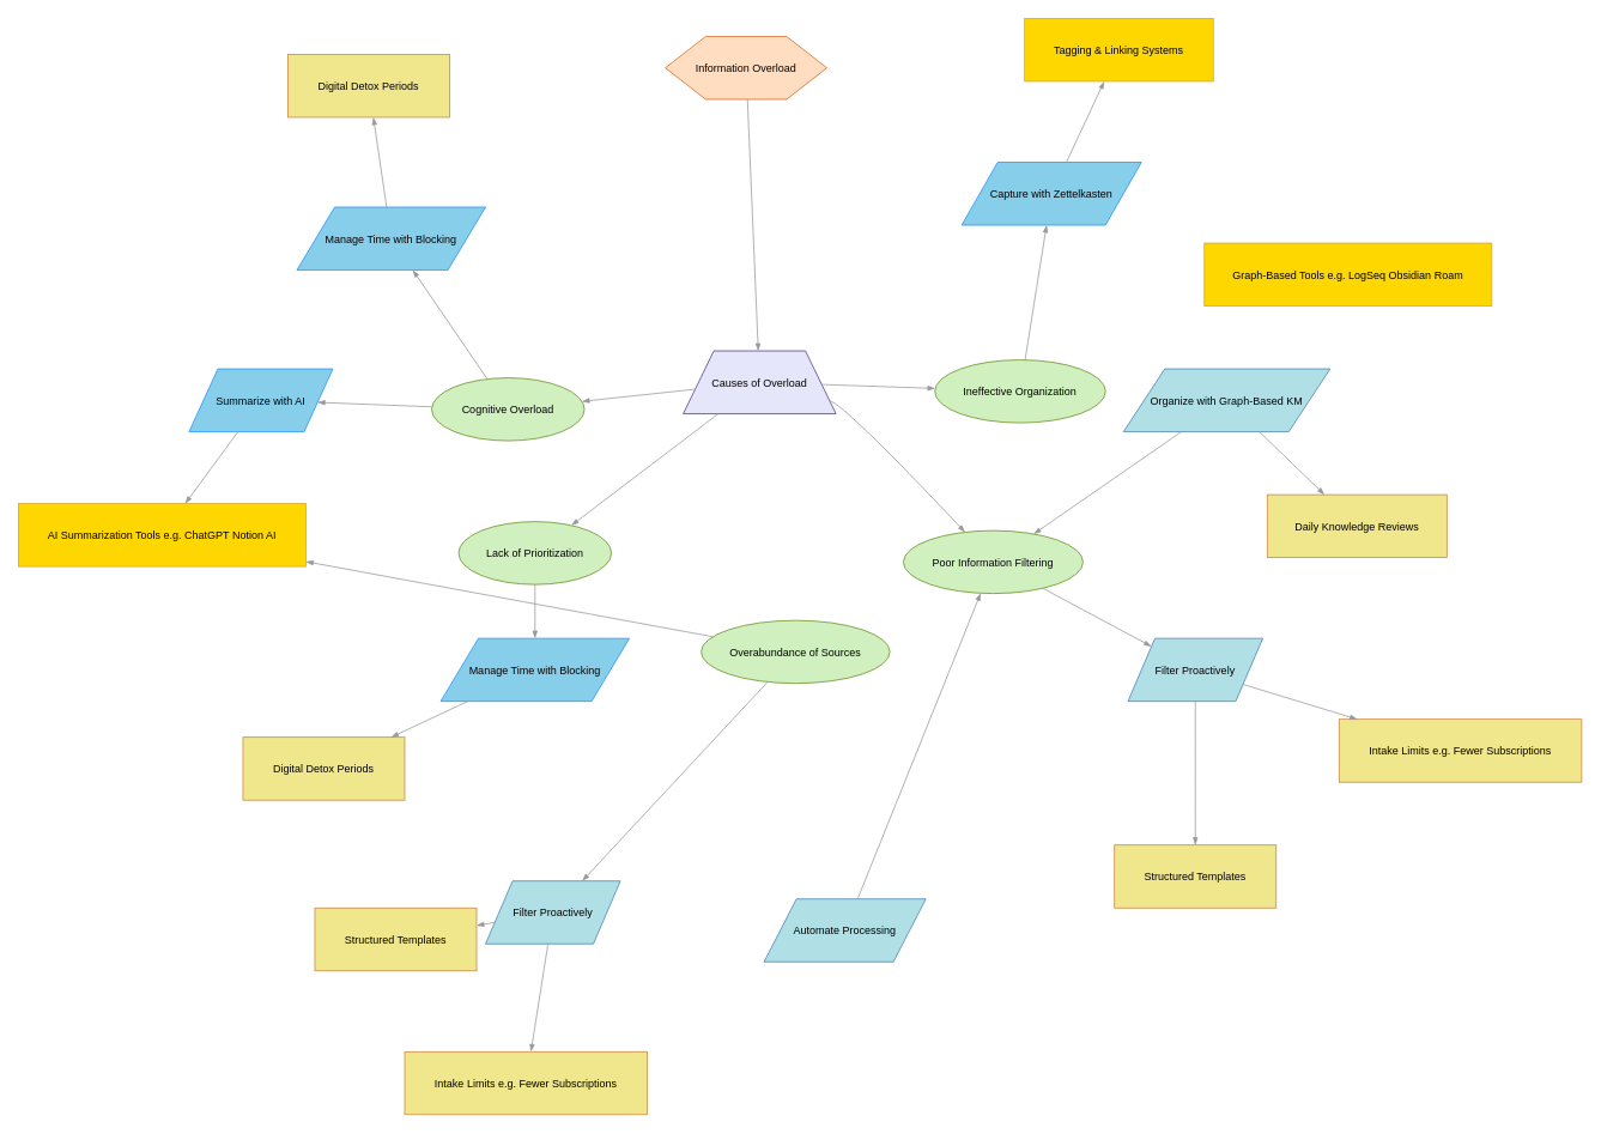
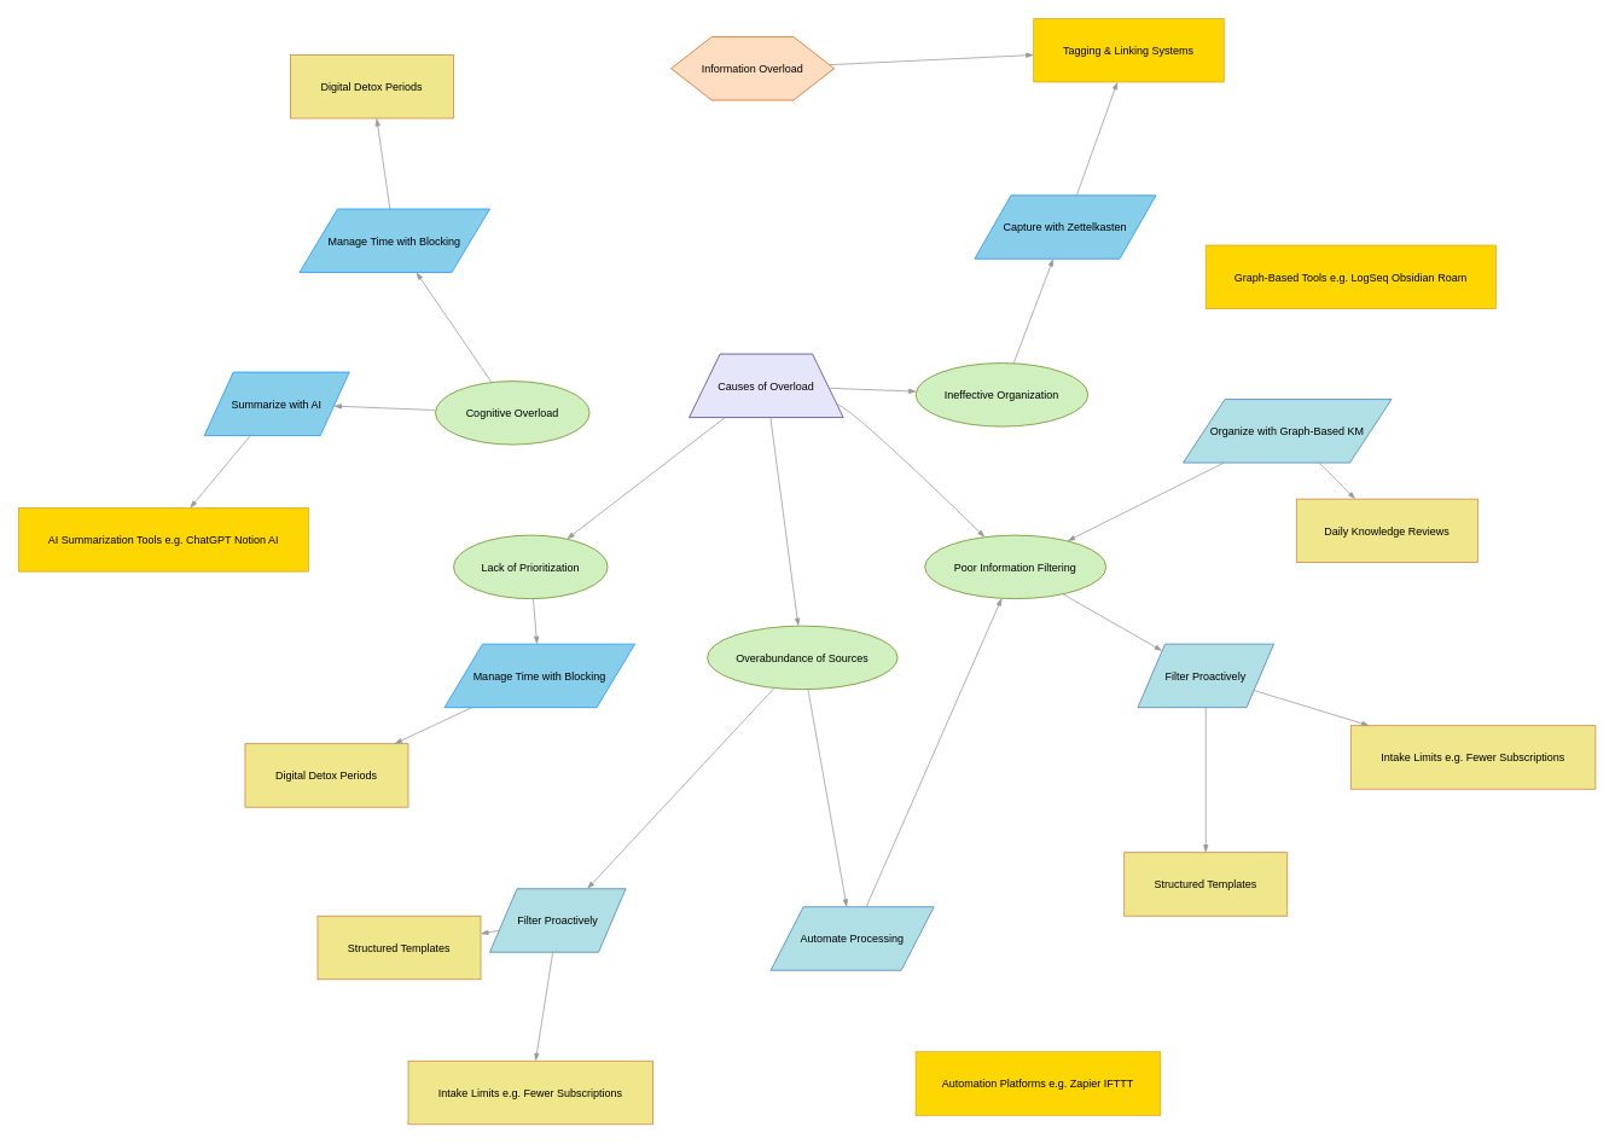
- <mxCell id="13" value="Capture with Zettelkasten" style="shape=parallelogram;fillColor=#87ceeb;strokeColor=#1e90ff;perimeter=parallelogramPerimeter;" vertex="1" parent="1"><mxGeometry x="1070" y="180" width="200" height="70" as="geometry" /></mxCell>
+ <mxCell id="13" value="Capture with Zettelkasten" style="shape=parallelogram;fillColor=#87ceeb;strokeColor=#1e90ff;perimeter=parallelogramPerimeter;" vertex="1" parent="1"><mxGeometry x="1075" y="215" width="200" height="70" as="geometry" /></mxCell>
- <mxCell id="28" value="" style="curved=1;endArrow=blockThin;startArrow=none;strokeColor=#999999;endFill=1;" edge="1" parent="1" source="2" target="3"><mxGeometry relative="1" as="geometry" /></mxCell>
+ <mxCell id="28" value="" style="curved=1;endArrow=blockThin;startArrow=none;strokeColor=#999999;endFill=1;" edge="1" parent="1" source="2" target="20"><mxGeometry relative="1" as="geometry" /></mxCell>
- <mxCell id="17" value="Graph-Based Tools e.g. LogSeq Obsidian Roam" style="shape=rectangle;fillColor=#ffd700;strokeColor=#daa520;perimeter=rectanglePerimeter;" vertex="1" parent="1"><mxGeometry x="1340" y="270" width="320" height="70" as="geometry" /></mxCell>
+ <mxCell id="17" value="Graph-Based Tools e.g. LogSeq Obsidian Roam" style="shape=rectangle;fillColor=#ffd700;strokeColor=#daa520;perimeter=rectanglePerimeter;" vertex="1" parent="1"><mxGeometry x="1330" y="270" width="320" height="70" as="geometry" /></mxCell>
- <mxCell id="7" value="Ineffective Organization" style="shape=ellipse;fillColor=#d0f0c0;strokeColor=#6b8e23;perimeter=ellipsePerimeter;" vertex="1" parent="1"><mxGeometry x="1040" y="400" width="190" height="70" as="geometry" /></mxCell>
+ <mxCell id="7" value="Ineffective Organization" style="shape=ellipse;fillColor=#d0f0c0;strokeColor=#6b8e23;perimeter=ellipsePerimeter;" vertex="1" parent="1"><mxGeometry x="1010" y="400" width="190" height="70" as="geometry" /></mxCell>
- <mxCell id="33" value="" style="curved=1;endArrow=blockThin;startArrow=none;strokeColor=#999999;endFill=1;" edge="1" parent="1" source="3" target="8"><mxGeometry relative="1" as="geometry" /></mxCell>
- <mxCell id="16" value="Summarize with AI" style="shape=parallelogram;fillColor=#87ceeb;strokeColor=#1e90ff;perimeter=parallelogramPerimeter;" vertex="1" parent="1"><mxGeometry x="210" y="410" width="160" height="70" as="geometry" /></mxCell>
+ <mxCell id="16" value="Summarize with AI" style="shape=parallelogram;fillColor=#87ceeb;strokeColor=#1e90ff;perimeter=parallelogramPerimeter;" vertex="1" parent="1"><mxGeometry x="225" y="410" width="160" height="70" as="geometry" /></mxCell>
- <mxCell id="12" value="Organize with Graph-Based KM" style="shape=parallelogram;fillColor=#b0e0e6;strokeColor=#4682b4;perimeter=parallelogramPerimeter;" vertex="1" parent="1"><mxGeometry x="1250" y="410" width="230" height="70" as="geometry" /></mxCell>
+ <mxCell id="12" value="Organize with Graph-Based KM" style="shape=parallelogram;fillColor=#b0e0e6;strokeColor=#4682b4;perimeter=parallelogramPerimeter;" vertex="1" parent="1"><mxGeometry x="1305" y="440" width="230" height="70" as="geometry" /></mxCell>
+ <mxCell id="29" value="" style="curved=1;endArrow=blockThin;startArrow=none;strokeColor=#999999;endFill=1;" edge="1" parent="1" source="3" target="4"><mxGeometry relative="1" as="geometry" /></mxCell>
- <mxCell id="25" value="Daily Knowledge Reviews" style="shape=rectangle;fillColor=#f0e68c;strokeColor=#cd853f;perimeter=rectanglePerimeter;" vertex="1" parent="1"><mxGeometry x="1410" y="550" width="200" height="70" as="geometry" /></mxCell>
+ <mxCell id="25" value="Daily Knowledge Reviews" style="shape=rectangle;fillColor=#f0e68c;strokeColor=#cd853f;perimeter=rectanglePerimeter;" vertex="1" parent="1"><mxGeometry x="1430" y="550" width="200" height="70" as="geometry" /></mxCell>
- <mxCell id="6" value="Lack of Prioritization" style="shape=ellipse;fillColor=#d0f0c0;strokeColor=#6b8e23;perimeter=ellipsePerimeter;" vertex="1" parent="1"><mxGeometry x="510" y="580" width="170" height="70" as="geometry" /></mxCell>
+ <mxCell id="6" value="Lack of Prioritization" style="shape=ellipse;fillColor=#d0f0c0;strokeColor=#6b8e23;perimeter=ellipsePerimeter;" vertex="1" parent="1"><mxGeometry x="500" y="590" width="170" height="70" as="geometry" /></mxCell>
- <mxCell id="5" value="Poor Information Filtering" style="shape=ellipse;fillColor=#d0f0c0;strokeColor=#6b8e23;perimeter=ellipsePerimeter;" vertex="1" parent="1"><mxGeometry x="1005" y="590" width="200" height="70" as="geometry" /></mxCell>
+ <mxCell id="5" value="Poor Information Filtering" style="shape=ellipse;fillColor=#d0f0c0;strokeColor=#6b8e23;perimeter=ellipsePerimeter;" vertex="1" parent="1"><mxGeometry x="1020" y="590" width="200" height="70" as="geometry" /></mxCell>
- <mxCell id="36" value="" style="curved=1;endArrow=blockThin;startArrow=none;strokeColor=#999999;endFill=1;" edge="1" parent="1" source="4" target="18"><mxGeometry relative="1" as="geometry" /></mxCell>
+ <mxCell id="36" value="" style="curved=1;endArrow=blockThin;startArrow=none;strokeColor=#999999;endFill=1;" edge="1" parent="1" source="4" target="11"><mxGeometry relative="1" as="geometry" /></mxCell>
+ <mxCell id="19" value="Automation Platforms e.g. Zapier IFTTT" style="shape=rectangle;fillColor=#ffd700;strokeColor=#daa520;perimeter=rectanglePerimeter;" vertex="1" parent="1"><mxGeometry x="1010" y="1160" width="270" height="70" as="geometry" /></mxCell>
